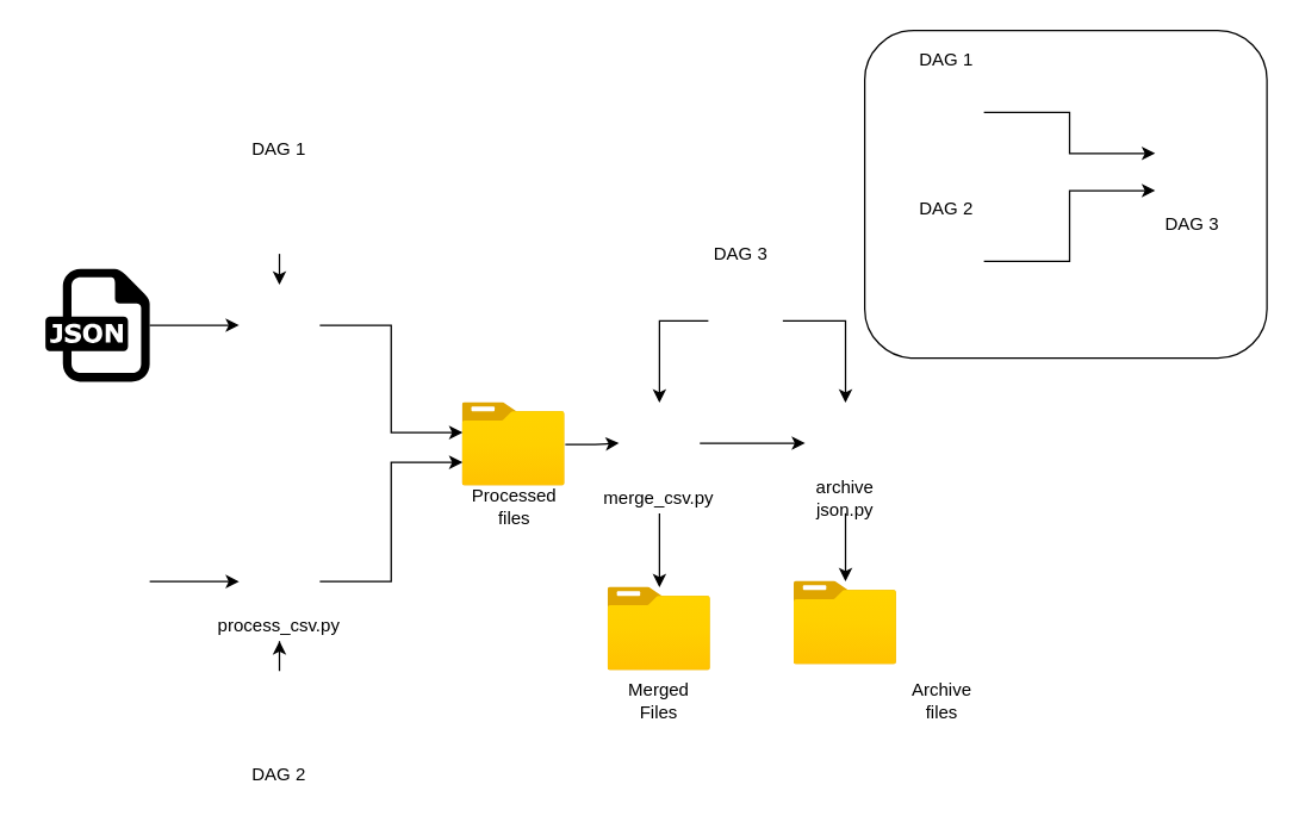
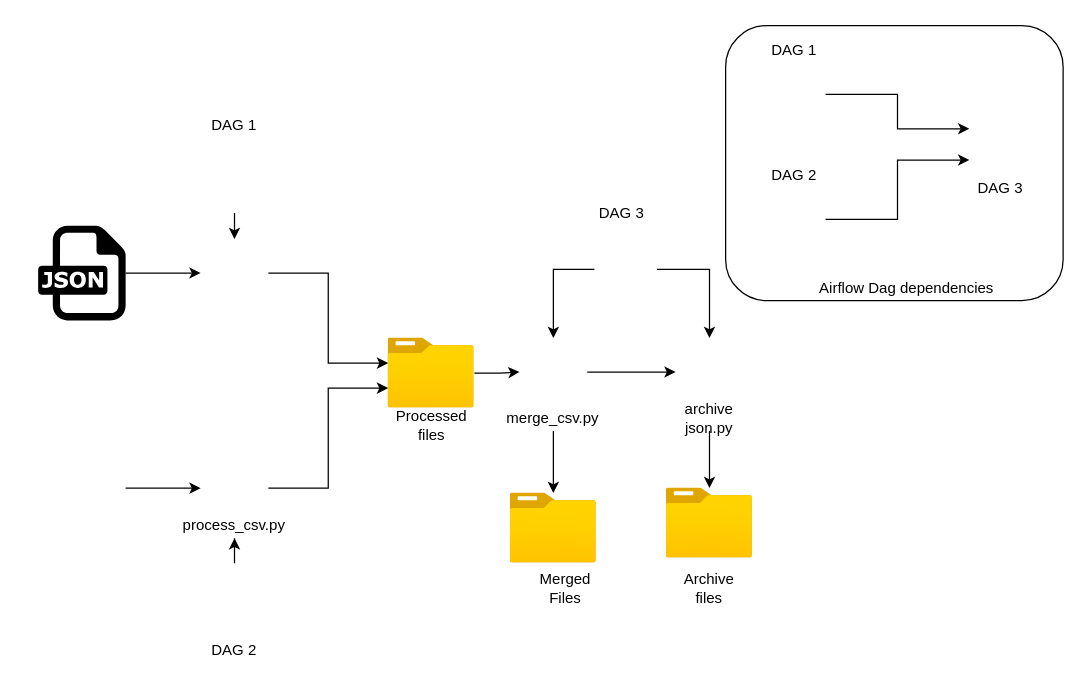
+ <mxCell id="44" value="Airflow Dag dependencies" style="text;html=1;strokeColor=none;fillColor=none;align=center;verticalAlign=middle;whiteSpace=wrap;rounded=0;labelBackgroundColor=#ffffff;" vertex="1" parent="1"><mxGeometry x="650" y="220" width="150" height="20" as="geometry" /></mxCell>
- <mxCell id="32" value="Merged Files&lt;br&gt;" style="text;html=1;strokeColor=none;fillColor=none;align=center;verticalAlign=middle;whiteSpace=wrap;rounded=0;" vertex="1" parent="1"><mxGeometry x="422.2" y="460" width="40" height="20" as="geometry" /></mxCell>
+ <mxCell id="32" value="Merged Files&lt;br&gt;" style="text;html=1;strokeColor=none;fillColor=none;align=center;verticalAlign=middle;whiteSpace=wrap;rounded=0;" vertex="1" parent="1"><mxGeometry x="432.2" y="460" width="40" height="20" as="geometry" /></mxCell>
- <mxCell id="30" value="Archive files" style="text;html=1;strokeColor=none;fillColor=none;align=center;verticalAlign=middle;whiteSpace=wrap;rounded=0;" vertex="1" parent="1"><mxGeometry x="612.1" y="460" width="40" height="20" as="geometry" /></mxCell>
+ <mxCell id="30" value="Archive files" style="text;html=1;strokeColor=none;fillColor=none;align=center;verticalAlign=middle;whiteSpace=wrap;rounded=0;" vertex="1" parent="1"><mxGeometry x="547.1" y="460" width="40" height="20" as="geometry" /></mxCell>
